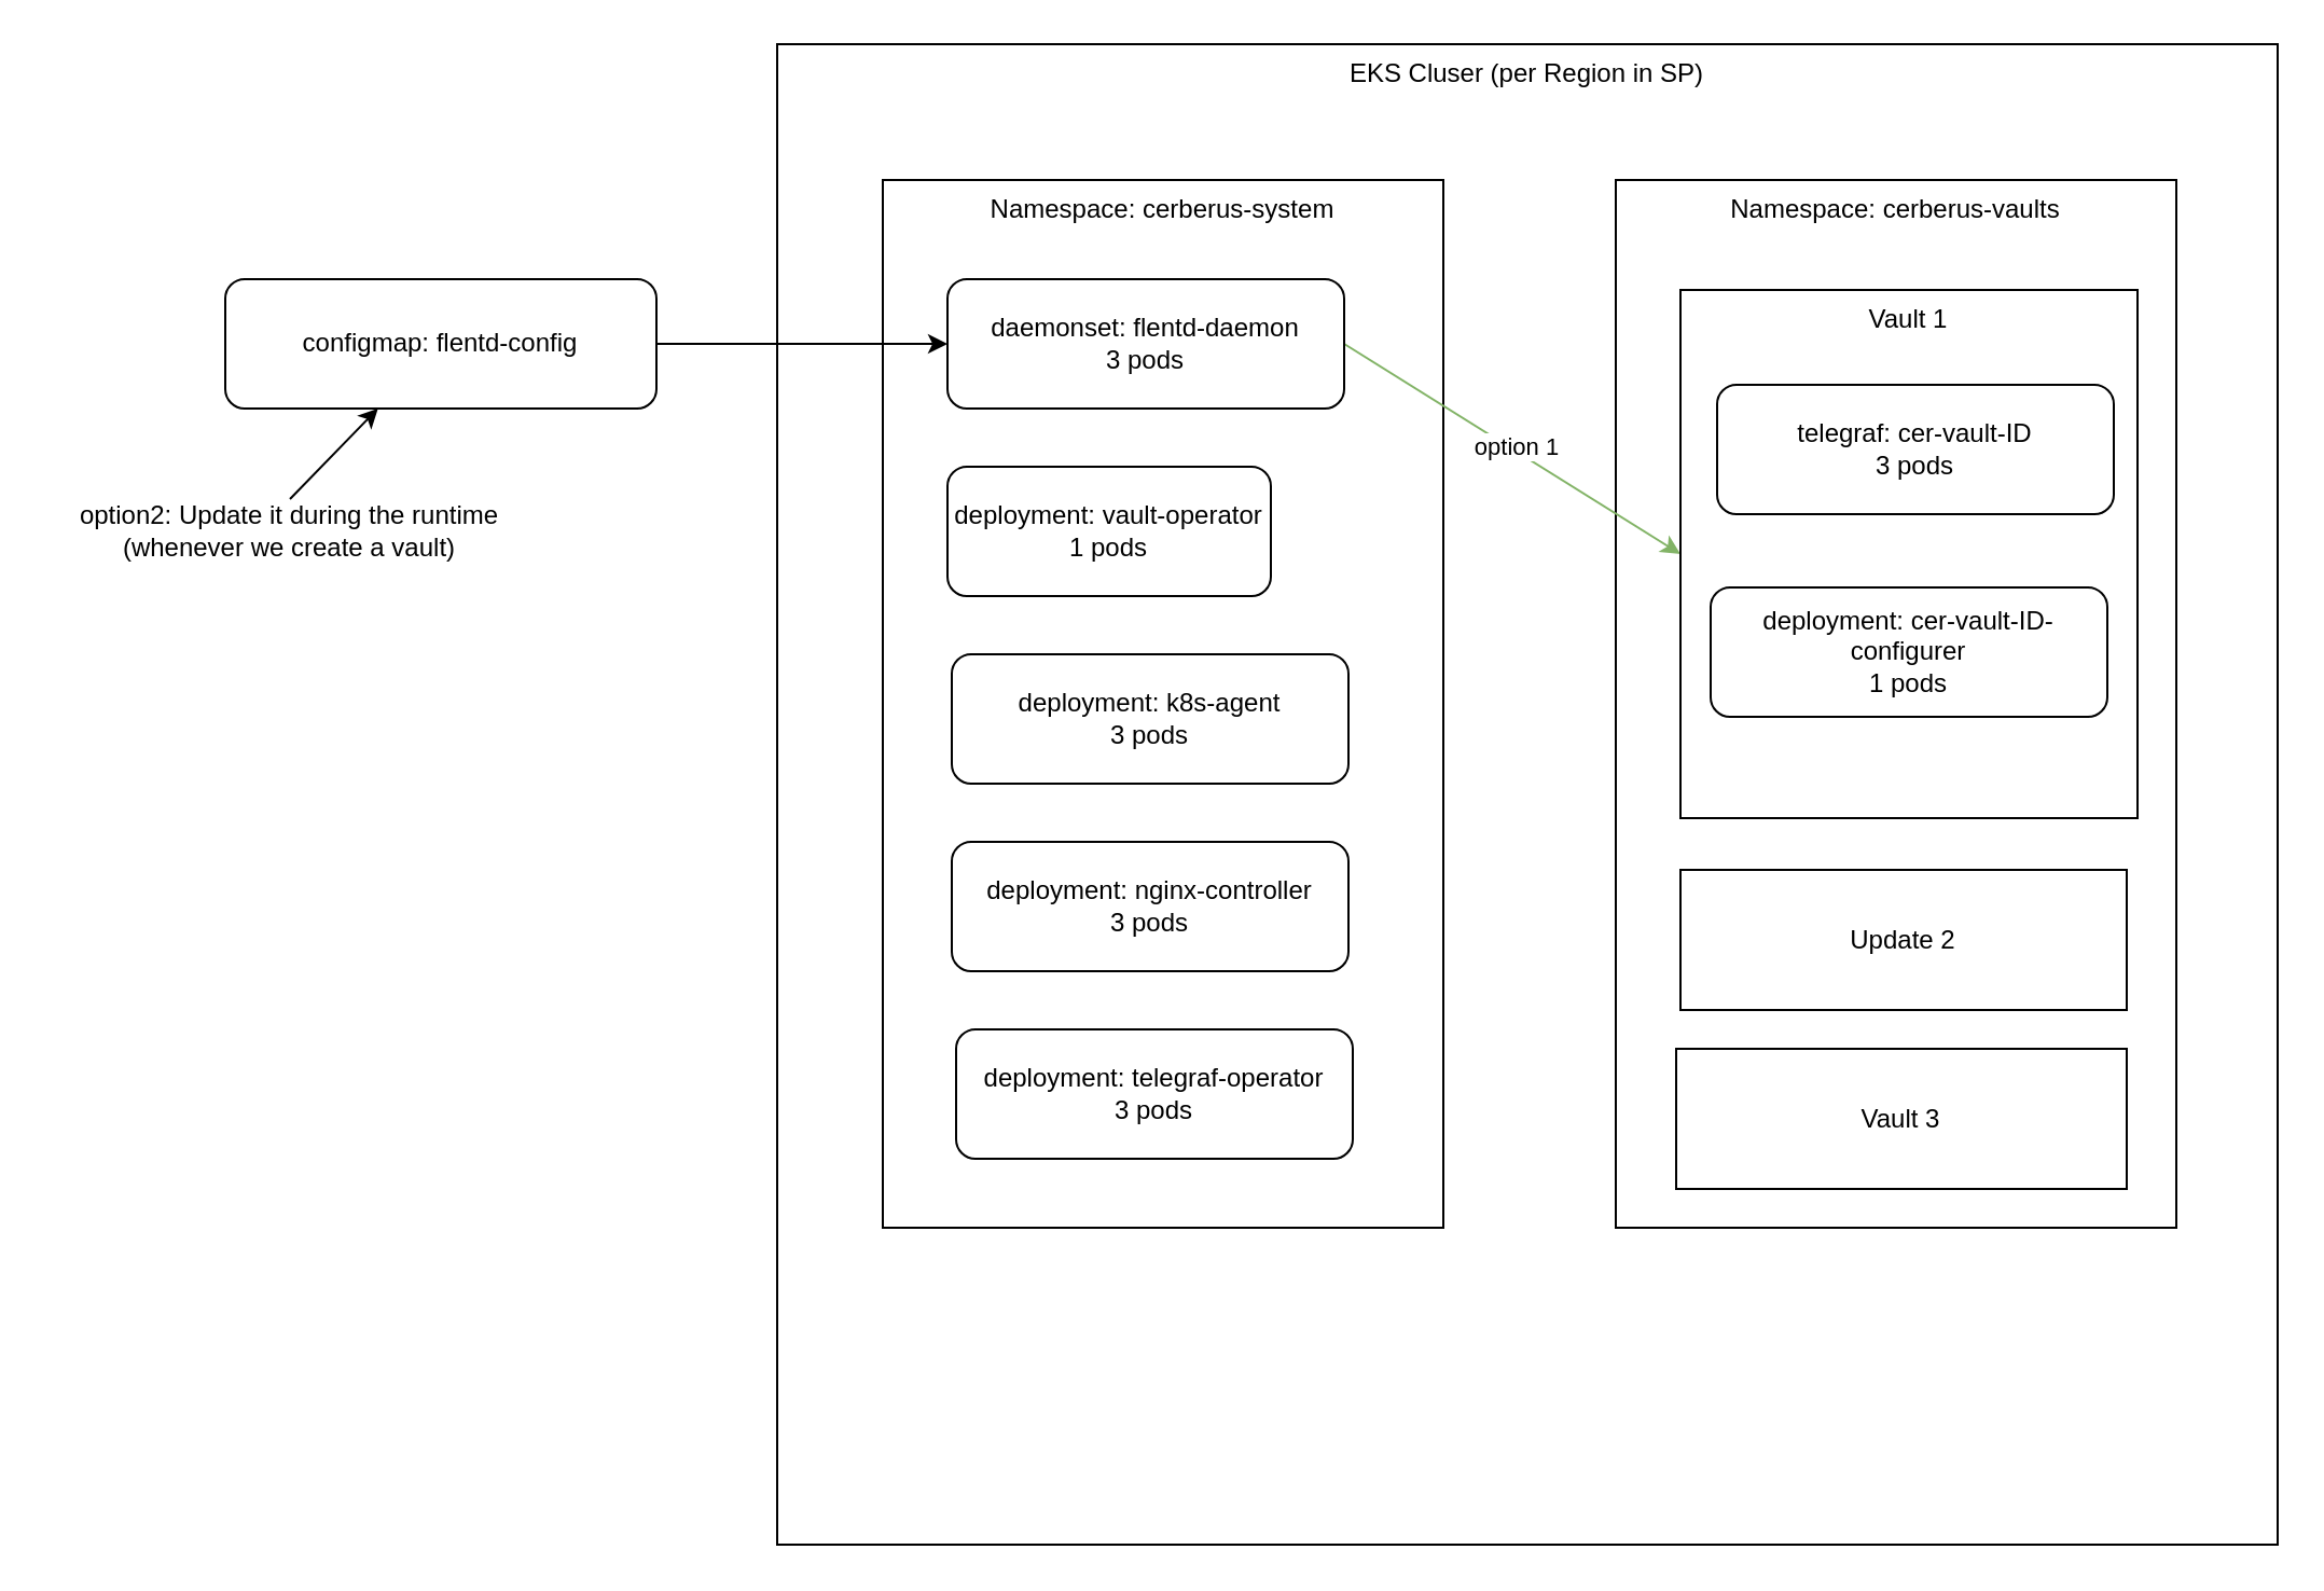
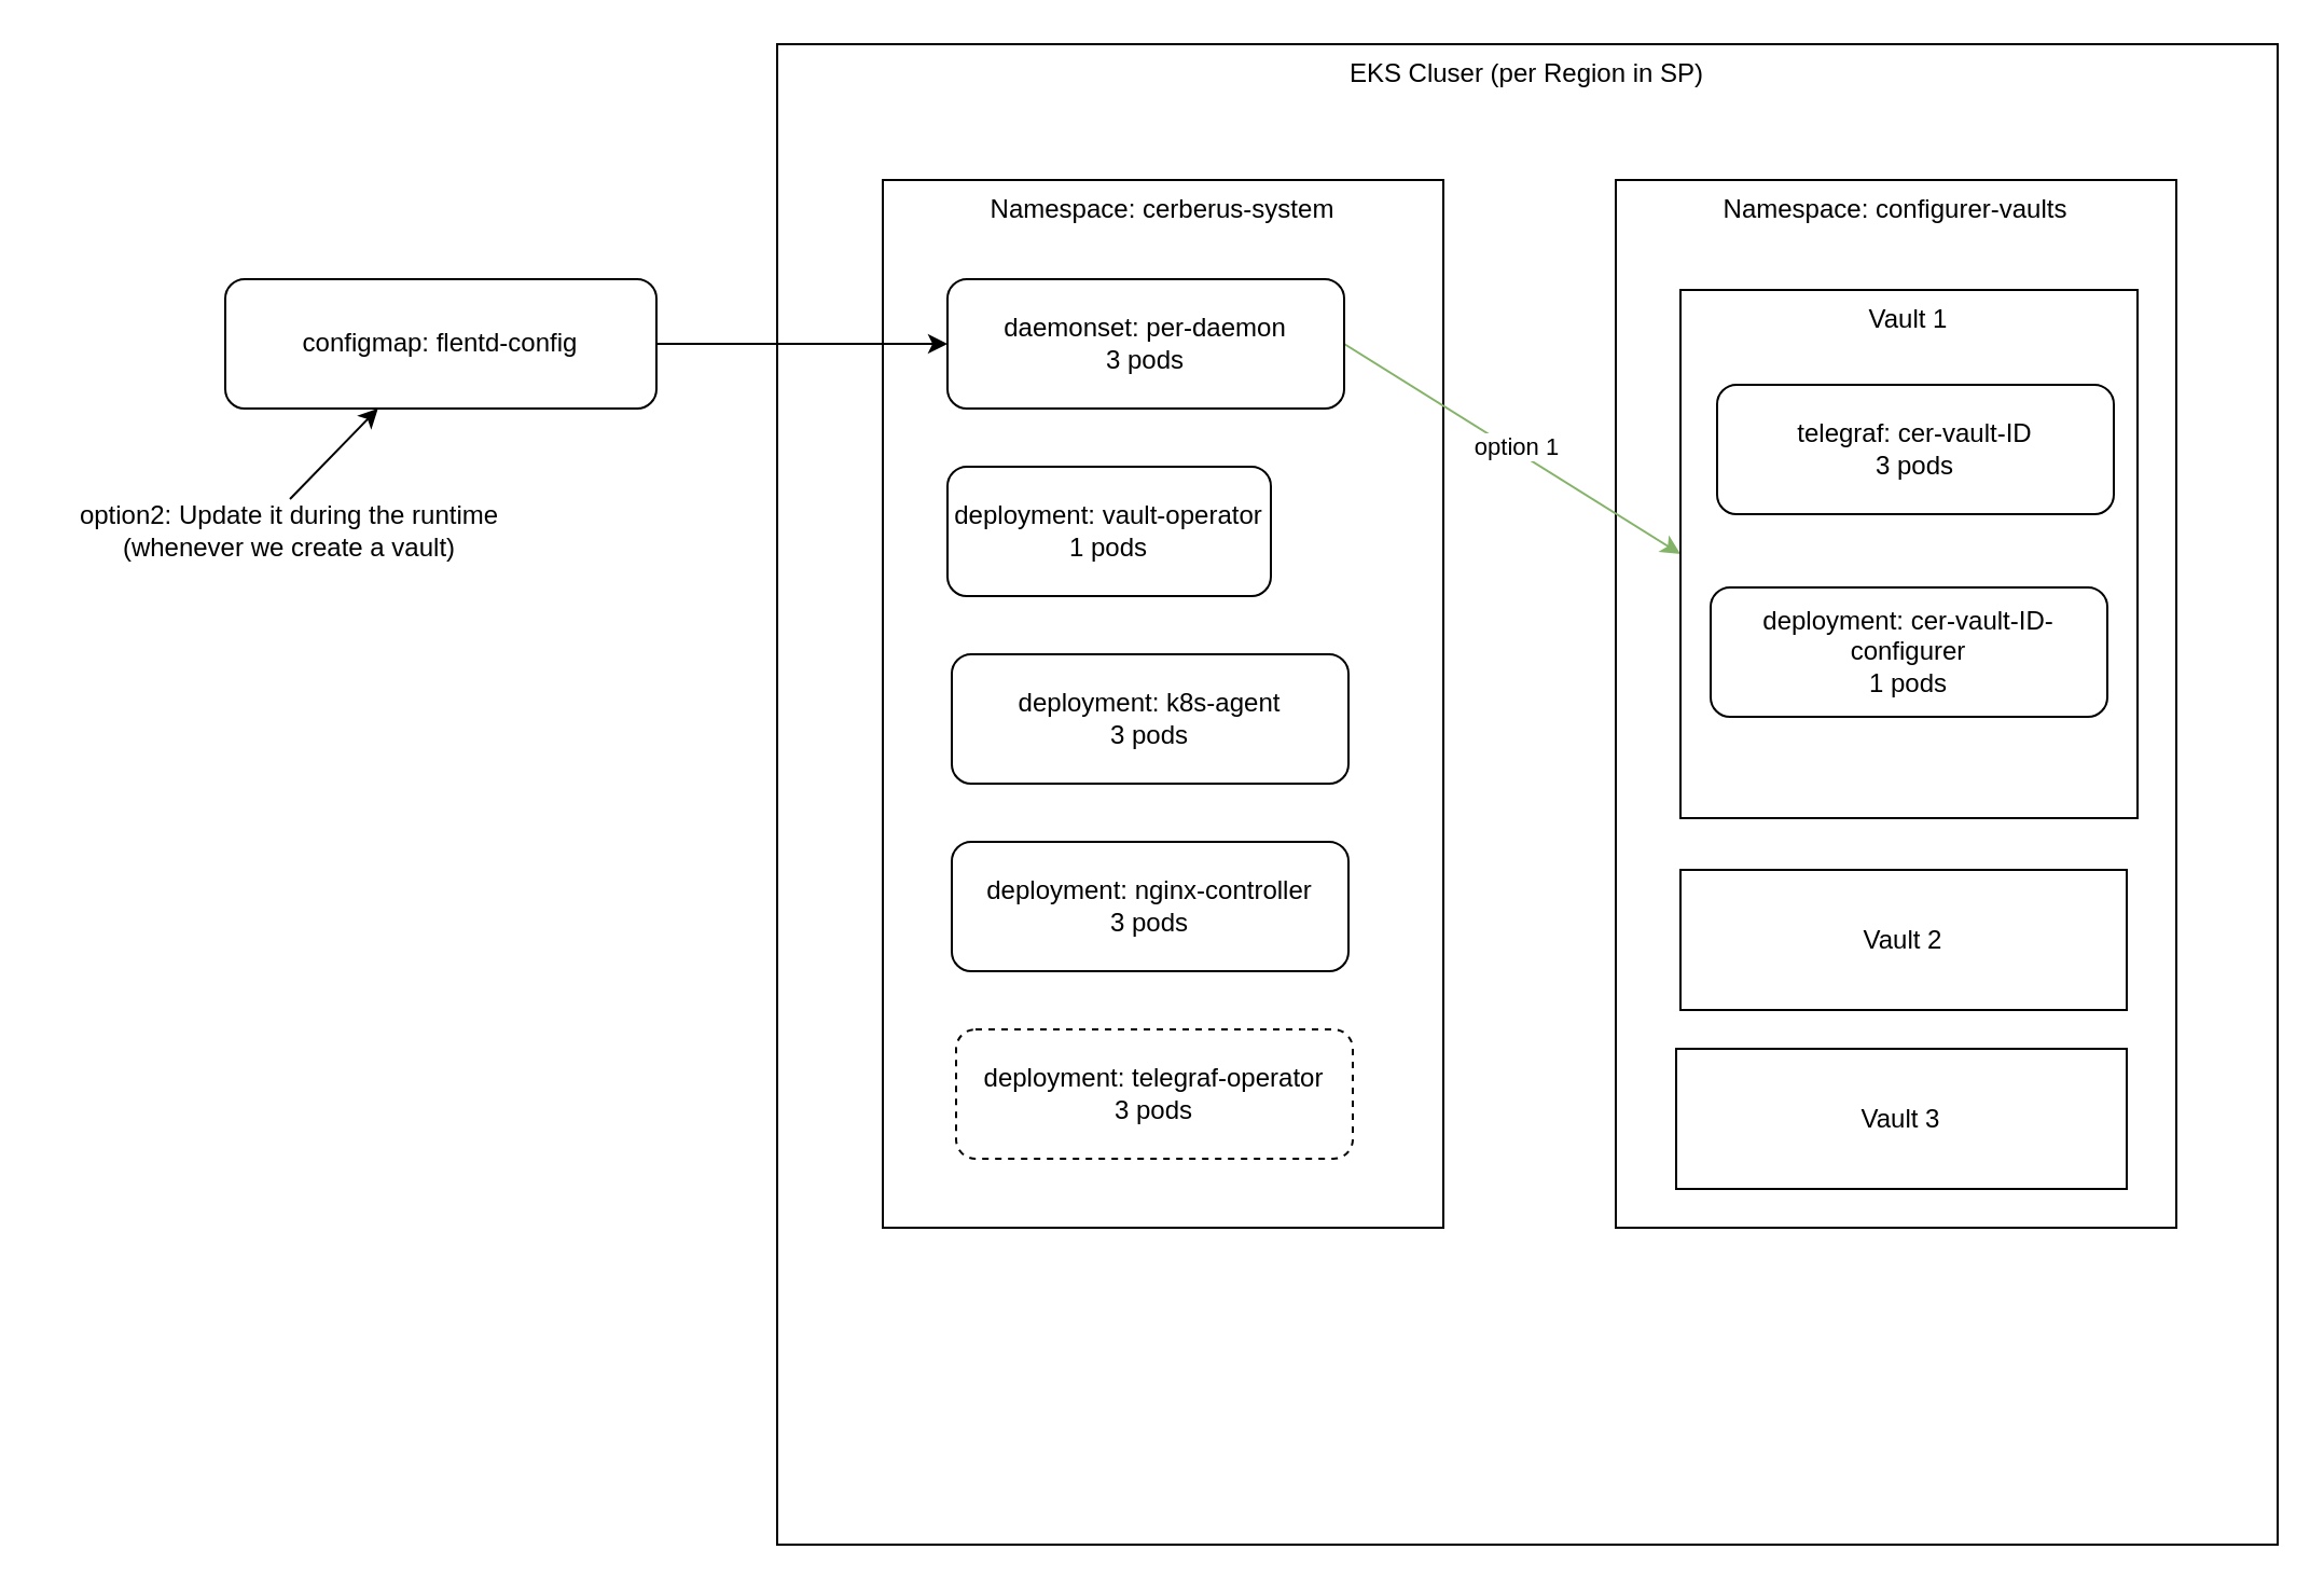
- <mxCell id="4" value="Namespace: cerberus-vaults" style="rounded=0;whiteSpace=wrap;html=1;verticalAlign=top;" parent="1" vertex="1"><mxGeometry x="749" y="83" width="260" height="486" as="geometry" /></mxCell>
+ <mxCell id="4" value="Namespace: configurer-vaults" style="rounded=0;whiteSpace=wrap;html=1;verticalAlign=top;" parent="1" vertex="1"><mxGeometry x="749" y="83" width="260" height="486" as="geometry" /></mxCell>
- <mxCell id="6" value="daemonset: flentd-daemon&lt;br&gt;3 pods" style="rounded=1;whiteSpace=wrap;html=1;" parent="1" vertex="1"><mxGeometry x="439" y="129" width="184" height="60" as="geometry" /></mxCell>
+ <mxCell id="6" value="daemonset: per-daemon&lt;br&gt;3 pods" style="rounded=1;whiteSpace=wrap;html=1;" parent="1" vertex="1"><mxGeometry x="439" y="129" width="184" height="60" as="geometry" /></mxCell>
- <mxCell id="12" value="Update 2" style="rounded=0;whiteSpace=wrap;html=1;" parent="1" vertex="1"><mxGeometry x="779" y="403" width="207" height="65" as="geometry" /></mxCell>
+ <mxCell id="12" value="Vault 2" style="rounded=0;whiteSpace=wrap;html=1;" parent="1" vertex="1"><mxGeometry x="779" y="403" width="207" height="65" as="geometry" /></mxCell>
- <mxCell id="10" value="deployment: telegraf-operator&lt;br&gt;3 pods" style="rounded=1;whiteSpace=wrap;html=1;" parent="1" vertex="1"><mxGeometry x="443" y="477" width="184" height="60" as="geometry" /></mxCell>
+ <mxCell id="10" value="deployment: telegraf-operator&lt;br&gt;3 pods" style="rounded=1;whiteSpace=wrap;html=1;dashed=1;" parent="1" vertex="1"><mxGeometry x="443" y="477" width="184" height="60" as="geometry" /></mxCell>
